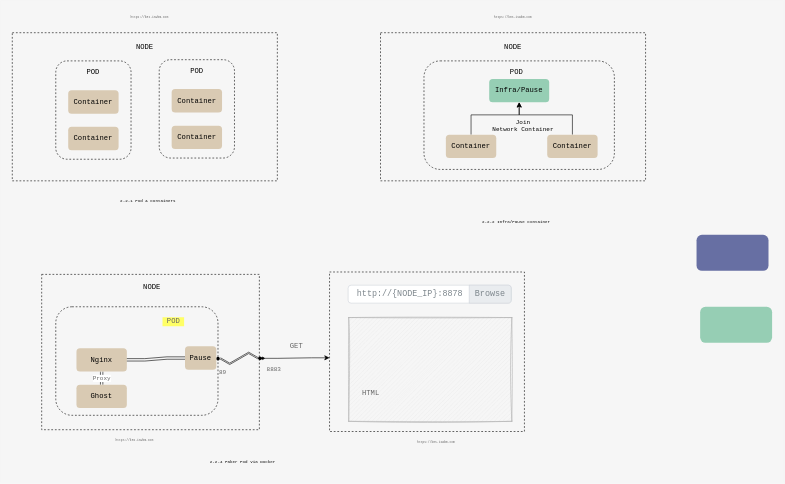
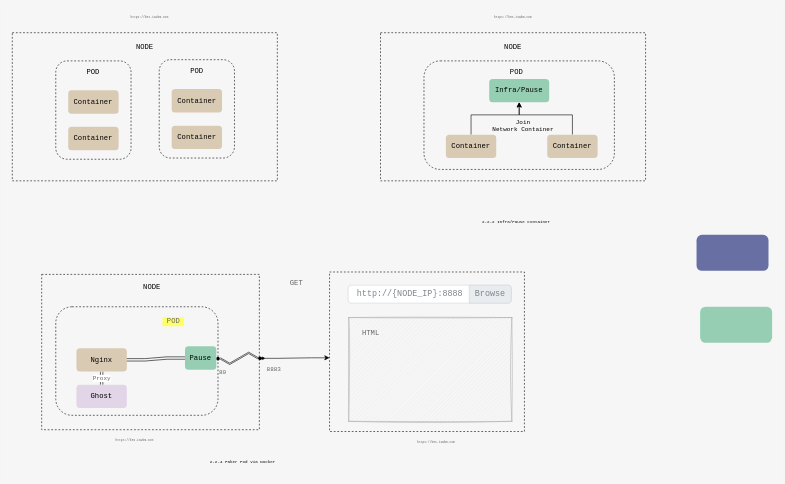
- <mxCell id="17" value="2-2-1 Pod &amp;amp;&amp;nbsp;Containers" style="text;html=1;strokeColor=none;fillColor=none;align=center;verticalAlign=middle;whiteSpace=wrap;rounded=0;dashed=1;labelBackgroundColor=none;labelBorderColor=none;fontFamily=Courier New;fontSize=7;fontColor=#000000;" vertex="1" parent="1"><mxGeometry x="125.25" y="320" width="243" height="30" as="geometry" /></mxCell>
- <mxCell id="44" value="http://{NODE_IP}:8878" style="html=1;shadow=0;dashed=0;shape=mxgraph.bootstrap.rrect;rSize=5;strokeColor=#CED4DA;html=1;whiteSpace=wrap;fillColor=#FFFFFF;fontColor=#7D868C;align=left;spacingLeft=0;spacing=15;fontSize=14;rounded=0;labelBackgroundColor=none;labelBorderColor=none;fontFamily=Courier New;" vertex="1" parent="1"><mxGeometry x="580" y="475" width="272" height="30" as="geometry" /></mxCell>
+ <mxCell id="44" value="http://{NODE_IP}:8888" style="html=1;shadow=0;dashed=0;shape=mxgraph.bootstrap.rrect;rSize=5;strokeColor=#CED4DA;html=1;whiteSpace=wrap;fillColor=#FFFFFF;fontColor=#7D868C;align=left;spacingLeft=0;spacing=15;fontSize=14;rounded=0;labelBackgroundColor=none;labelBorderColor=none;fontFamily=Courier New;" vertex="1" parent="1"><mxGeometry x="580" y="475" width="272" height="30" as="geometry" /></mxCell>
- <mxCell id="42" value="GET" style="text;html=1;strokeColor=none;fillColor=none;align=center;verticalAlign=middle;whiteSpace=wrap;rounded=0;shadow=1;labelBackgroundColor=none;labelBorderColor=none;fontFamily=Courier New;fontSize=12;fontColor=#666666;" vertex="1" parent="1"><mxGeometry x="471" y="562" width="46" height="30" as="geometry" /></mxCell>
+ <mxCell id="42" value="GET" style="text;html=1;strokeColor=none;fillColor=none;align=center;verticalAlign=middle;whiteSpace=wrap;rounded=0;shadow=1;labelBackgroundColor=none;labelBorderColor=none;fontFamily=Courier New;fontSize=12;fontColor=#666666;" vertex="1" parent="1"><mxGeometry x="471" y="457" width="46" height="30" as="geometry" /></mxCell>
- <mxCell id="49" value="Pause" style="rounded=1;whiteSpace=wrap;html=1;fillColor=#D9CAB3;strokeColor=none;fontFamily=Courier New;" vertex="1" parent="1"><mxGeometry x="308" y="577" width="52.25" height="39" as="geometry" /></mxCell>
+ <mxCell id="49" value="Pause" style="rounded=1;whiteSpace=wrap;html=1;fillColor=#96ceb4;strokeColor=none;fontFamily=Courier New;" vertex="1" parent="1"><mxGeometry x="308" y="577" width="52.25" height="39" as="geometry" /></mxCell>
- <mxCell id="40" value="89" style="text;html=1;strokeColor=none;fillColor=none;align=center;verticalAlign=middle;whiteSpace=wrap;rounded=0;dashed=1;labelBackgroundColor=none;labelBorderColor=none;fontFamily=Courier New;fontSize=10;fontColor=#666666;" vertex="1" parent="1"><mxGeometry x="354" y="612" width="34.25" height="17" as="geometry" /></mxCell>
+ <mxCell id="40" value="80" style="text;html=1;strokeColor=none;fillColor=none;align=center;verticalAlign=middle;whiteSpace=wrap;rounded=0;dashed=1;labelBackgroundColor=none;labelBorderColor=none;fontFamily=Courier New;fontSize=10;fontColor=#666666;" vertex="1" parent="1"><mxGeometry x="354" y="612" width="34.25" height="17" as="geometry" /></mxCell>
- <mxCell id="47" value="HTML" style="text;html=1;strokeColor=none;fillColor=none;align=center;verticalAlign=middle;whiteSpace=wrap;rounded=0;shadow=0;labelBackgroundColor=none;labelBorderColor=none;sketch=1;fontFamily=Courier New;fontSize=12;fontColor=#666666;" vertex="1" parent="1"><mxGeometry x="588" y="639.5" width="60" height="30" as="geometry" /></mxCell>
+ <mxCell id="47" value="HTML" style="text;html=1;strokeColor=none;fillColor=none;align=center;verticalAlign=middle;whiteSpace=wrap;rounded=0;shadow=0;labelBackgroundColor=none;labelBorderColor=none;sketch=1;fontFamily=Courier New;fontSize=12;fontColor=#666666;" vertex="1" parent="1"><mxGeometry x="588" y="539.5" width="60" height="30" as="geometry" /></mxCell>
- <mxCell id="35" value="Ghost" style="rounded=1;whiteSpace=wrap;html=1;fillColor=#D9CAB3;strokeColor=none;fontFamily=Courier New;" vertex="1" parent="1"><mxGeometry x="127" y="641" width="84" height="39" as="geometry" /></mxCell>
+ <mxCell id="35" value="Ghost" style="rounded=1;whiteSpace=wrap;html=1;fillColor=#e1d5e7;strokeColor=none;fontFamily=Courier New;" vertex="1" parent="1"><mxGeometry x="127" y="641" width="84" height="39" as="geometry" /></mxCell>
